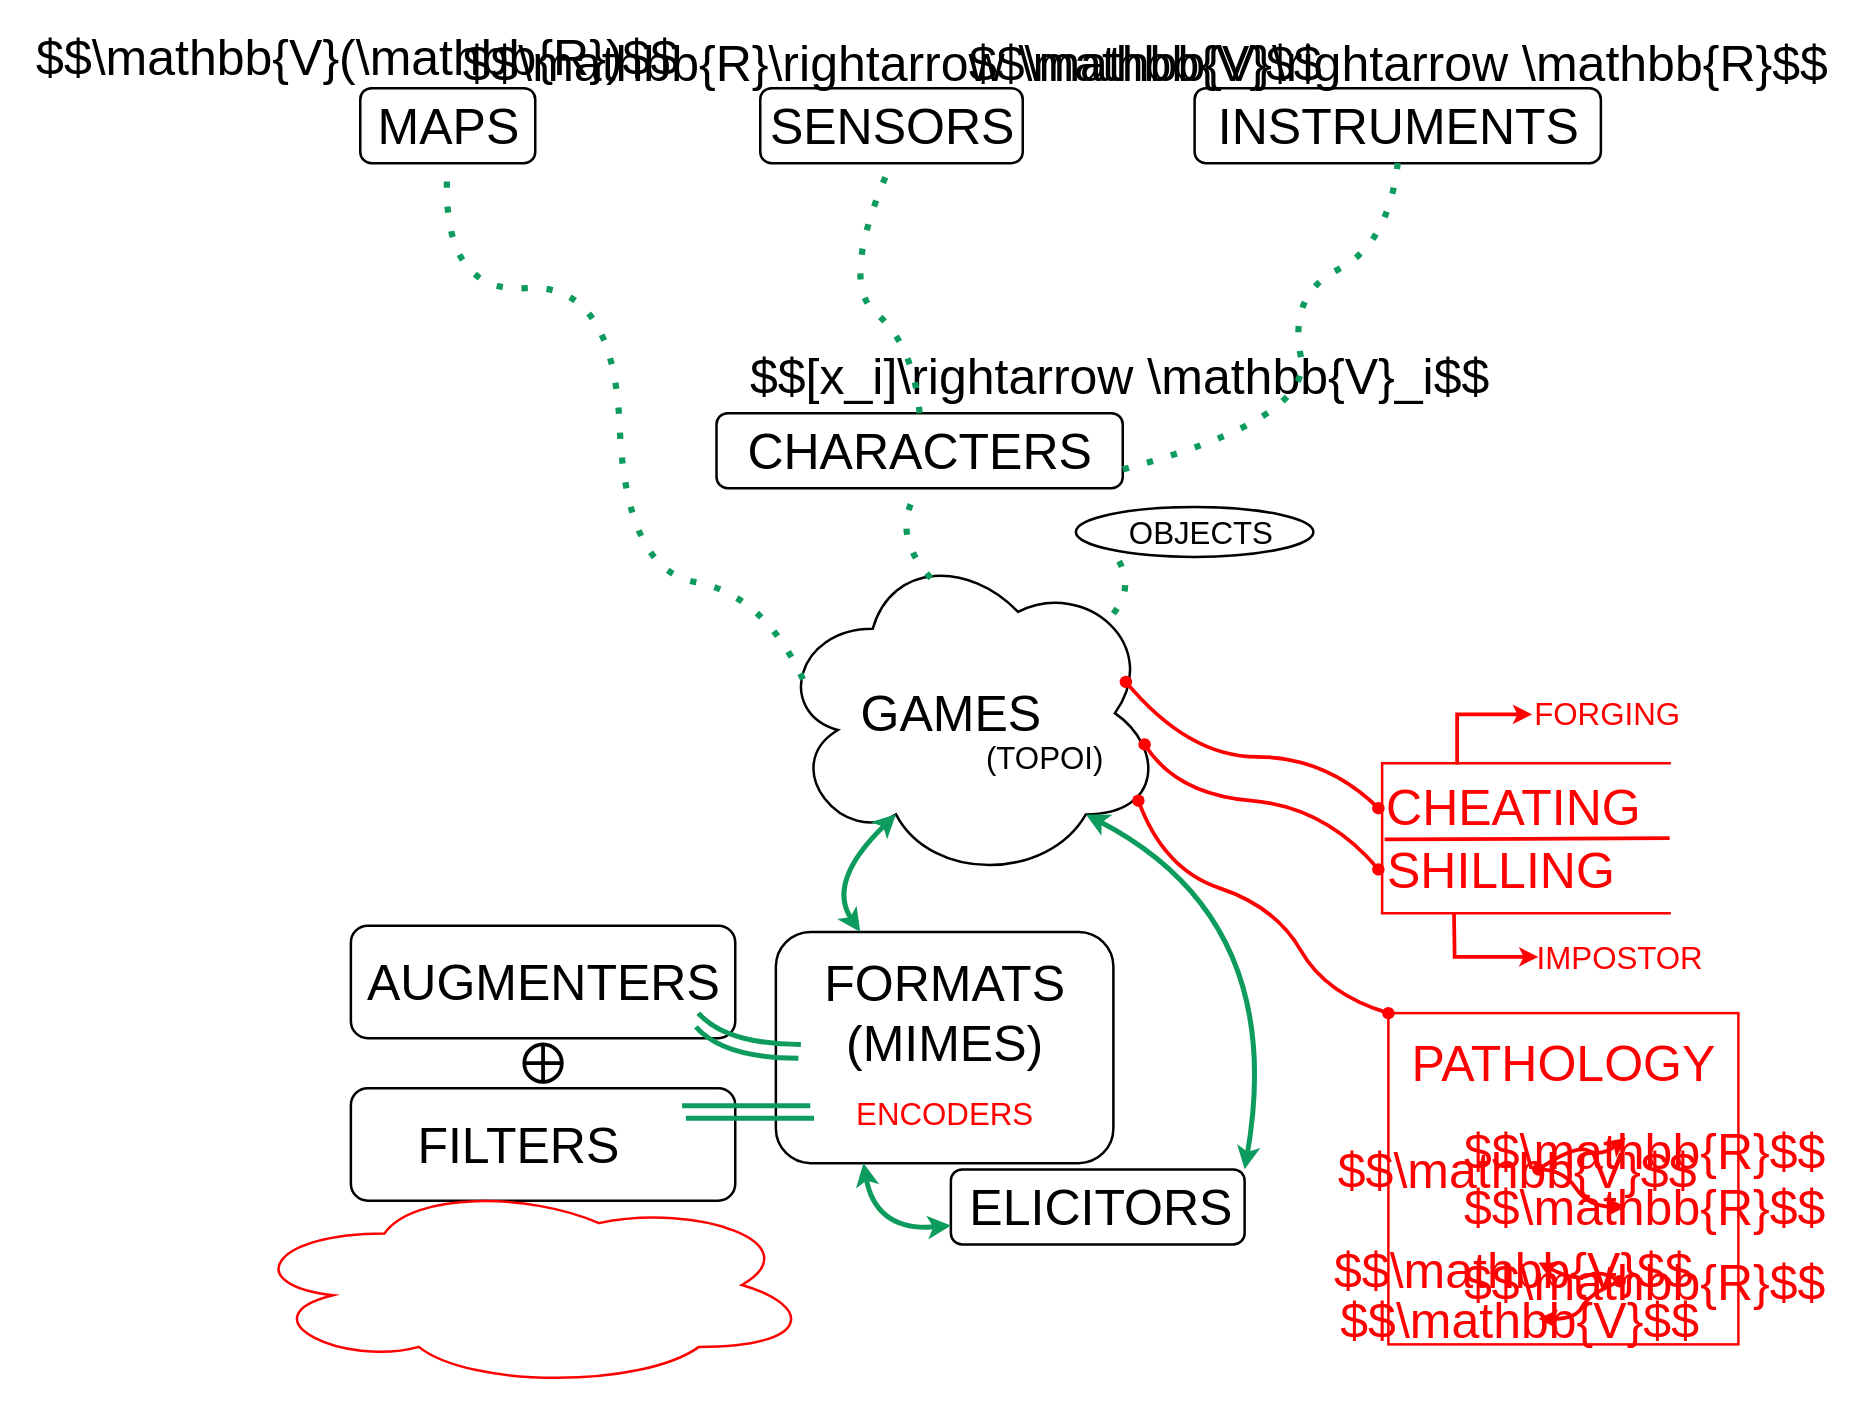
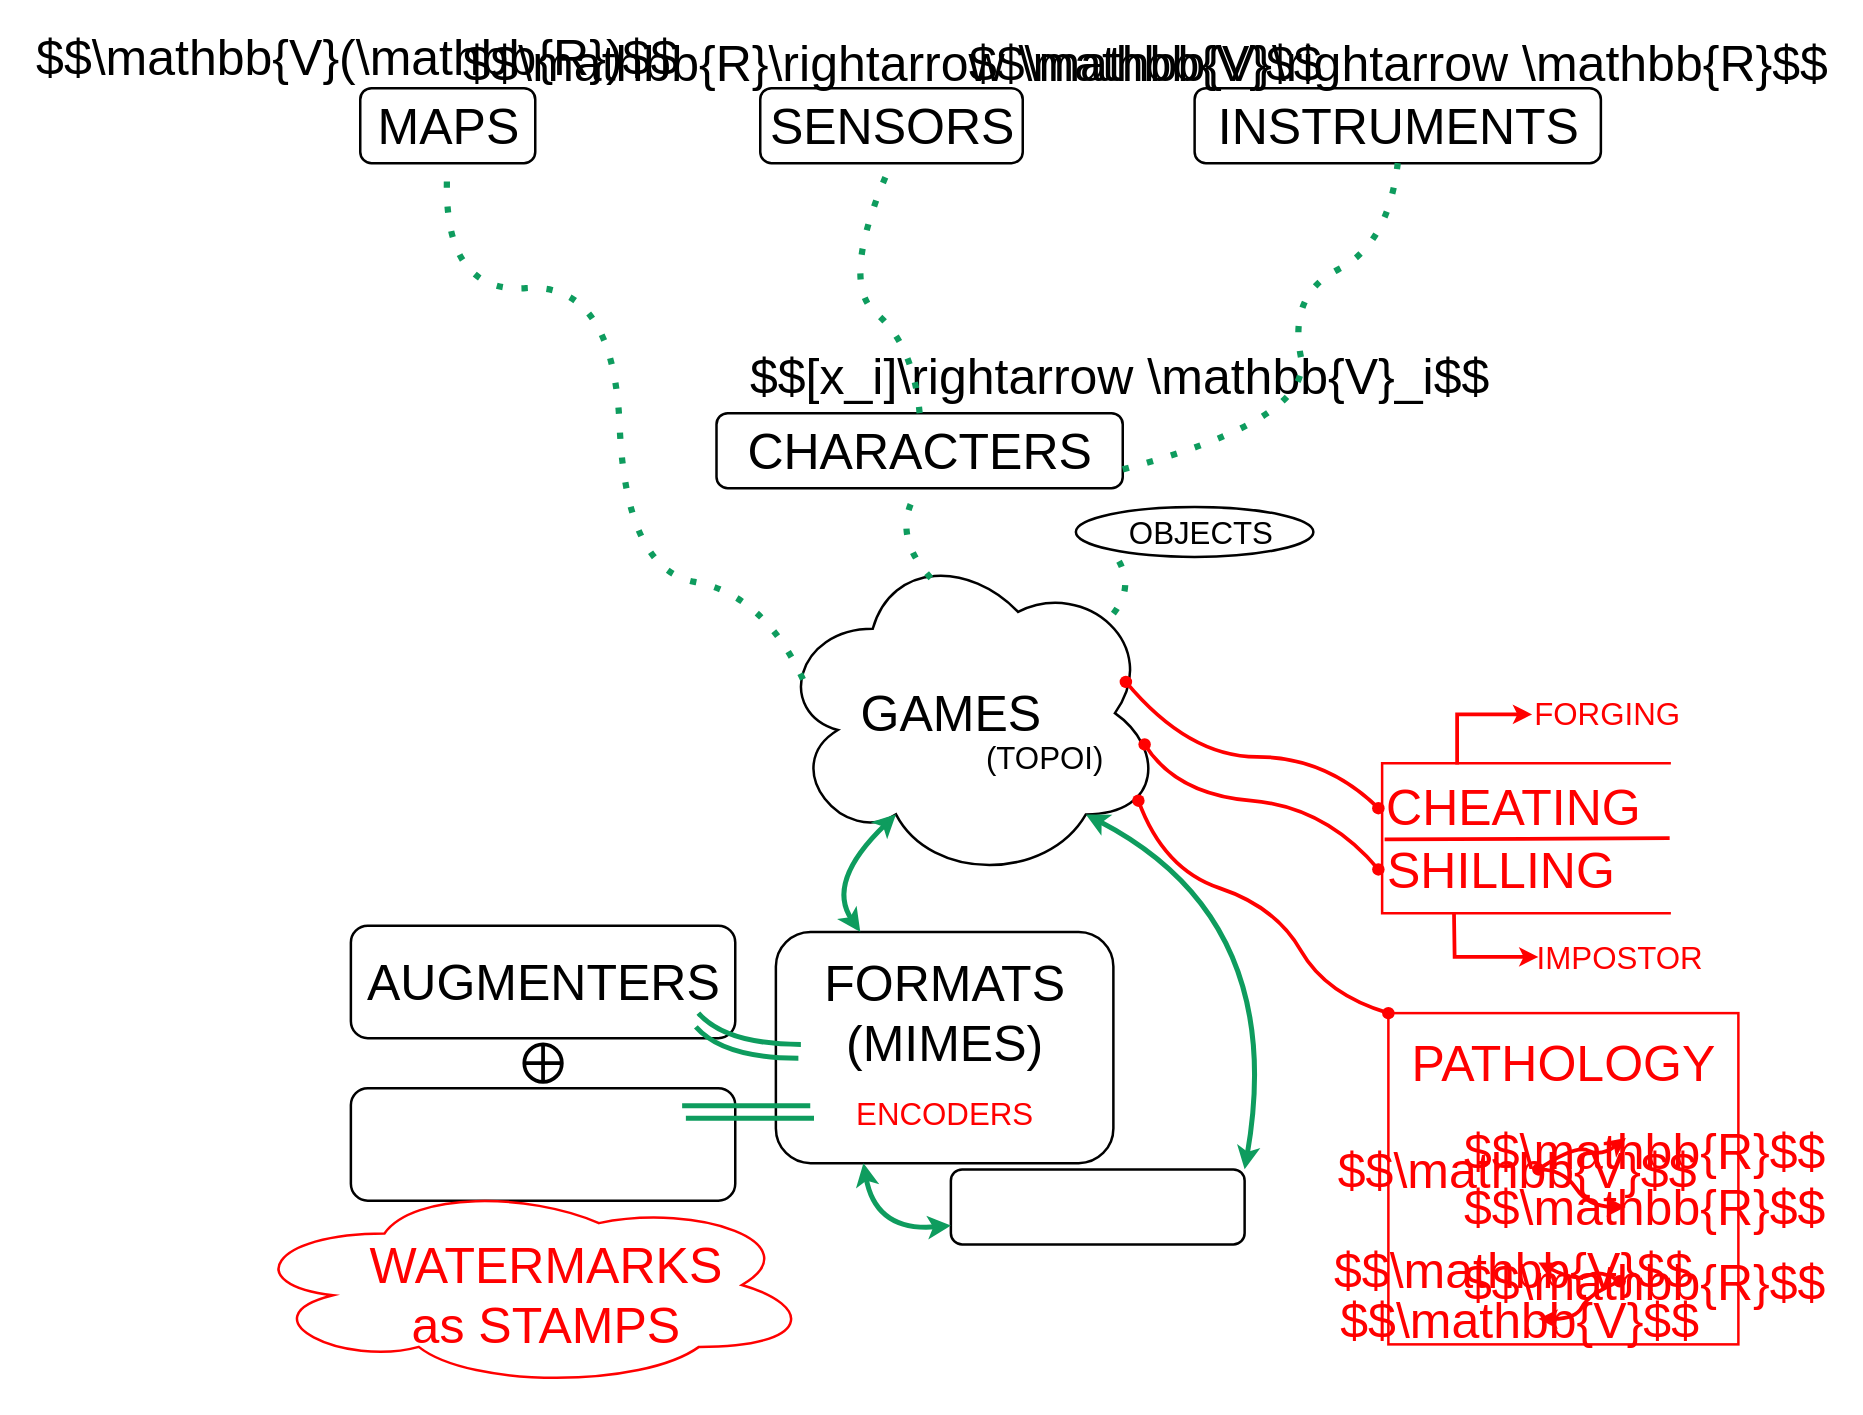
- <mxCell id="8" value="FILTERS" style="text;html=1;align=center;verticalAlign=middle;resizable=0;points=[];autosize=1;strokeColor=none;fillColor=none;fontSize=40;" vertex="1" parent="1"><mxGeometry x="323.75" y="890" width="180" height="50" as="geometry" /></mxCell>
- <mxCell id="10" value="ELICITORS" style="text;html=1;align=center;verticalAlign=middle;resizable=0;points=[];autosize=1;strokeColor=none;fillColor=none;fontSize=40;" vertex="1" parent="1"><mxGeometry x="765" y="940" width="230" height="50" as="geometry" /></mxCell>
+ <mxCell id="20" value="WATERMARKS&lt;br&gt;as STAMPS" style="text;html=1;align=center;verticalAlign=middle;resizable=0;points=[];autosize=1;strokeColor=none;fillColor=none;fontSize=40;fontColor=#FF0000;" vertex="1" parent="1"><mxGeometry x="286.25" y="984.5" width="300" height="100" as="geometry" /></mxCell>
